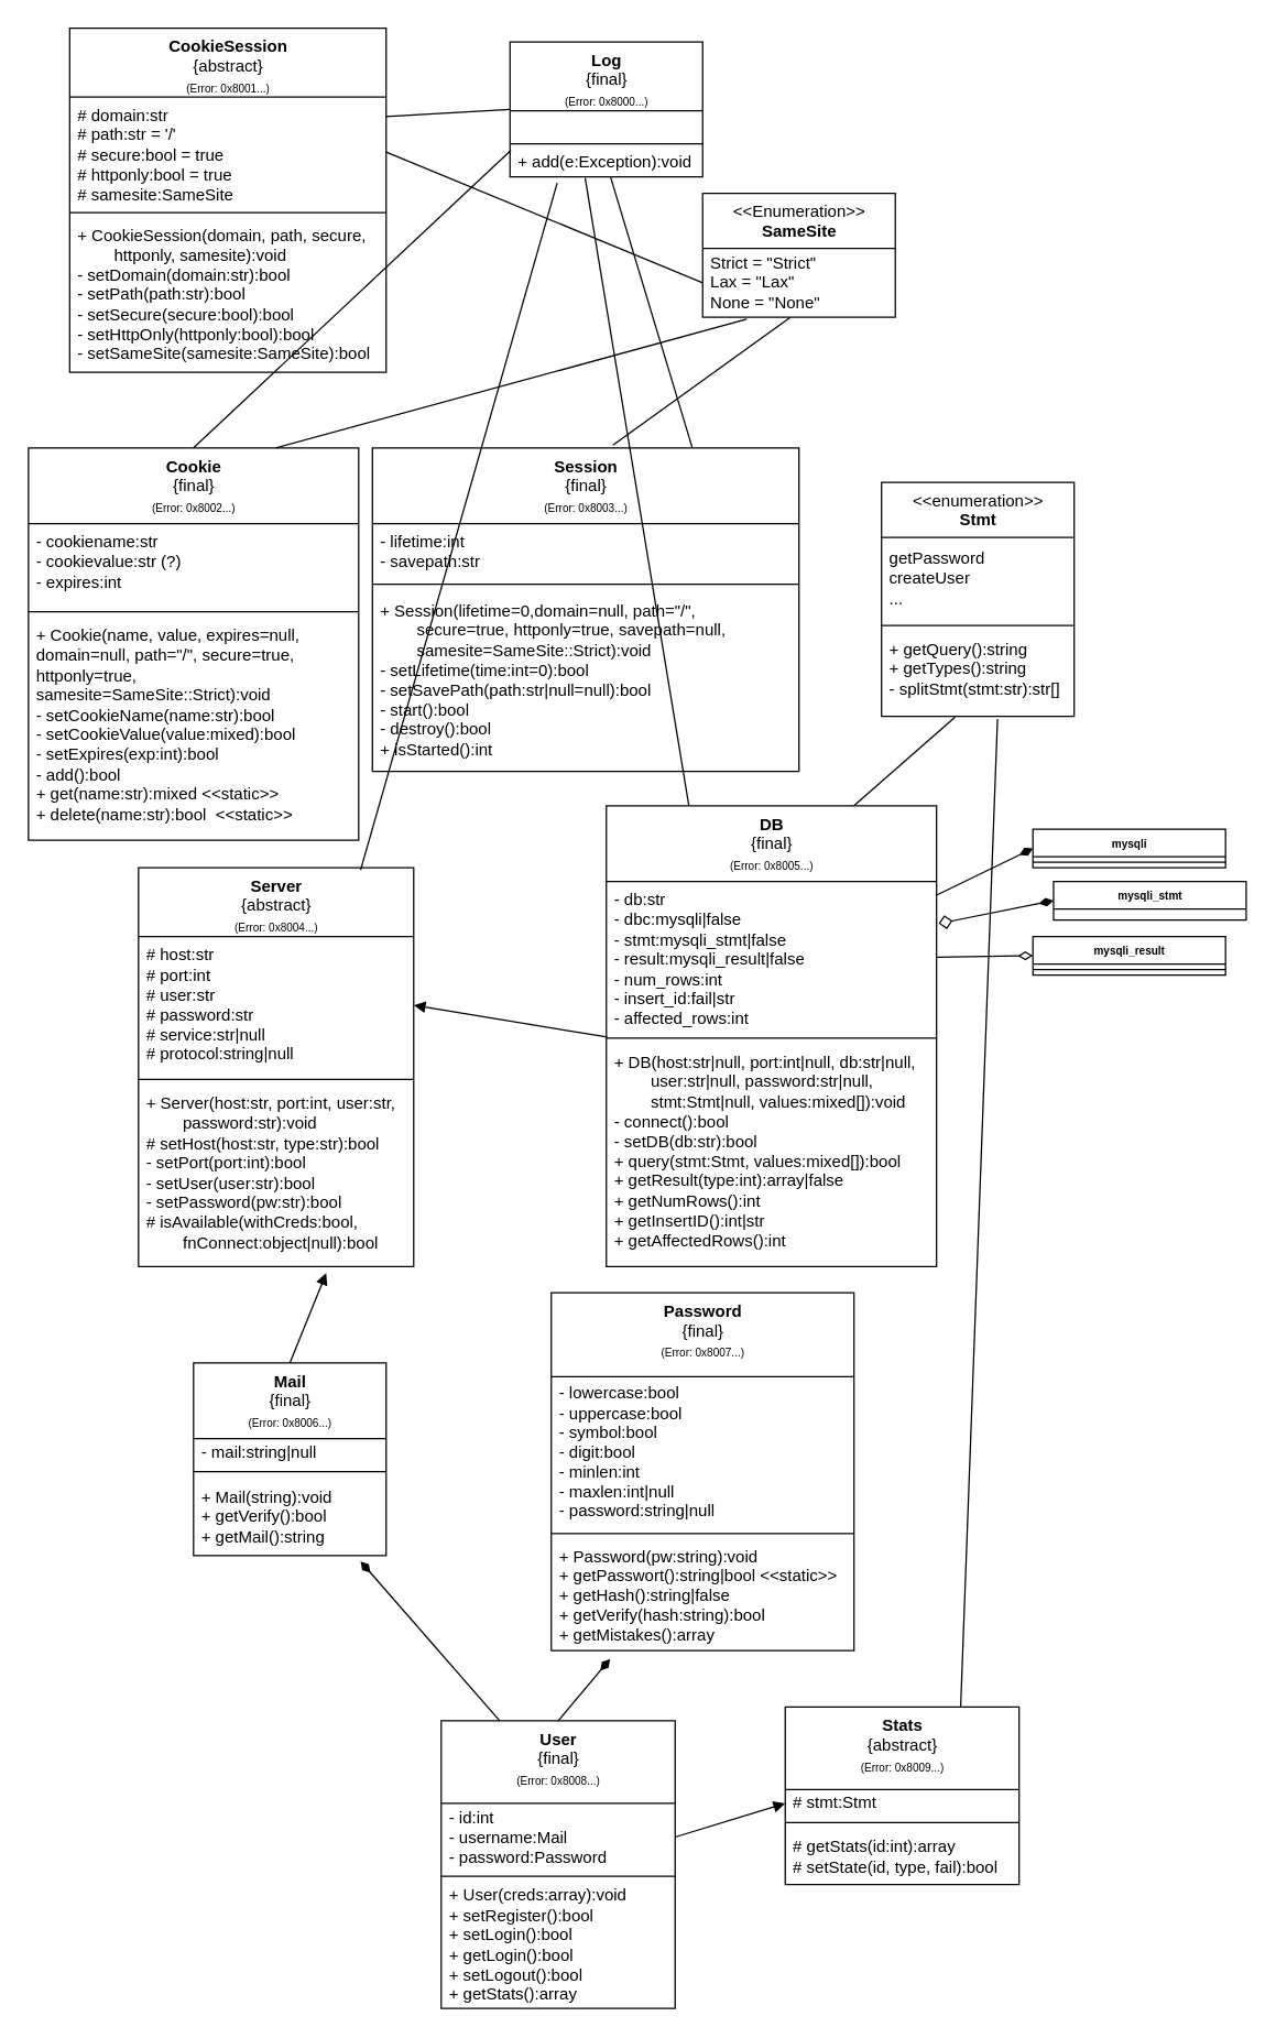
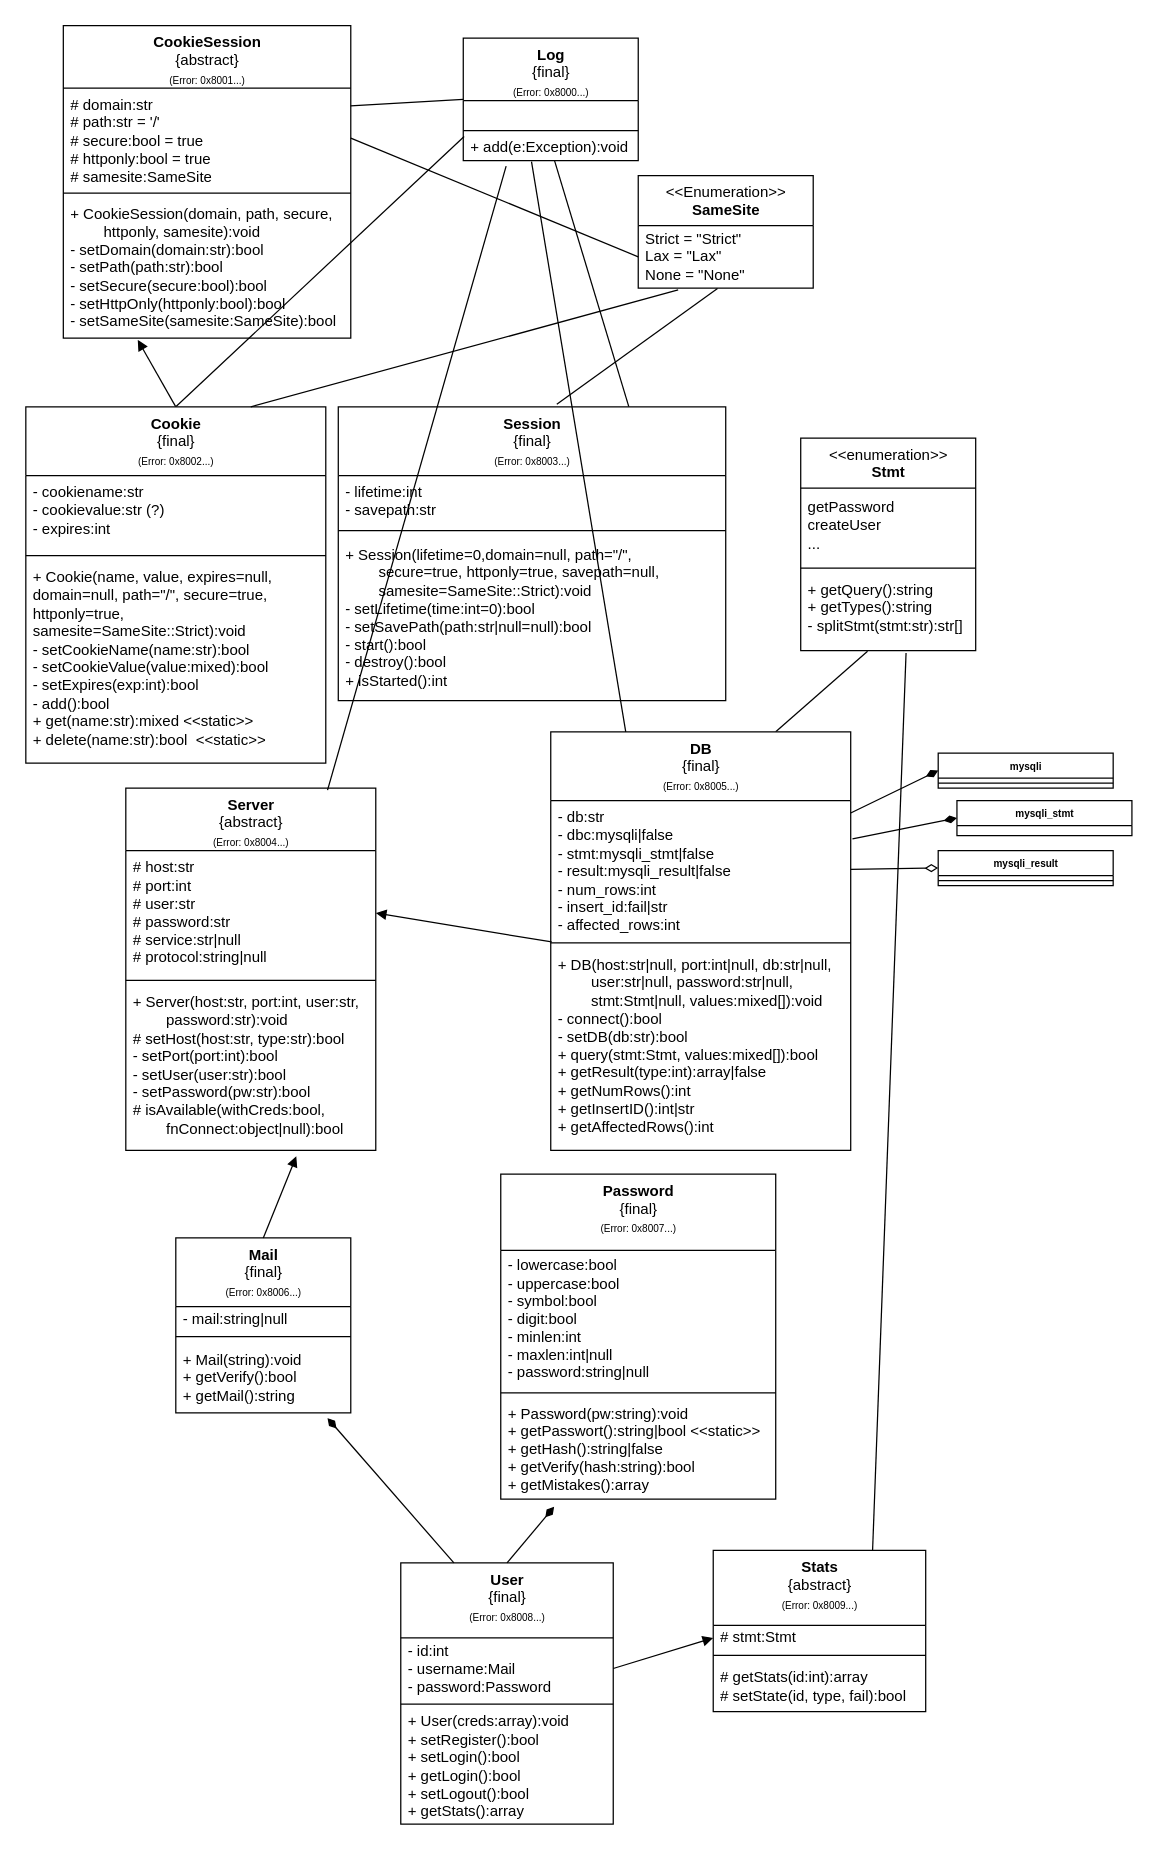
+ <mxCell id="3" style="edgeStyle=none;html=1;exitX=0.5;exitY=0;exitDx=0;exitDy=0;entryX=0.259;entryY=1.013;entryDx=0;entryDy=0;entryPerimeter=0;endArrow=block;endFill=1;" parent="1" source="4" target="26" edge="1"><mxGeometry relative="1" as="geometry" /></mxCell>
- <mxCell id="49" value="" style="endArrow=diamond;startArrow=diamondThin;endFill=0;startFill=1;html=1;verticalAlign=bottom;labelBackgroundColor=none;strokeWidth=1;startSize=8;endSize=8;fontSize=8;entryX=1.006;entryY=0.279;entryDx=0;entryDy=0;entryPerimeter=0;exitX=0;exitY=0.5;exitDx=0;exitDy=0;" parent="1" source="45" target="29" edge="1"><mxGeometry width="160" relative="1" as="geometry"><mxPoint x="720" y="670" as="sourcePoint" /><mxPoint x="690" y="660.01" as="targetPoint" /></mxGeometry></mxCell>
+ <mxCell id="49" value="" style="endArrow=none;startArrow=diamondThin;endFill=0;startFill=1;html=1;verticalAlign=bottom;labelBackgroundColor=none;strokeWidth=1;startSize=8;endSize=8;fontSize=8;entryX=1.006;entryY=0.279;entryDx=0;entryDy=0;entryPerimeter=0;exitX=0;exitY=0.5;exitDx=0;exitDy=0;" parent="1" source="45" target="29" edge="1"><mxGeometry width="160" relative="1" as="geometry"><mxPoint x="720" y="670" as="sourcePoint" /><mxPoint x="690" y="660.01" as="targetPoint" /></mxGeometry></mxCell>
